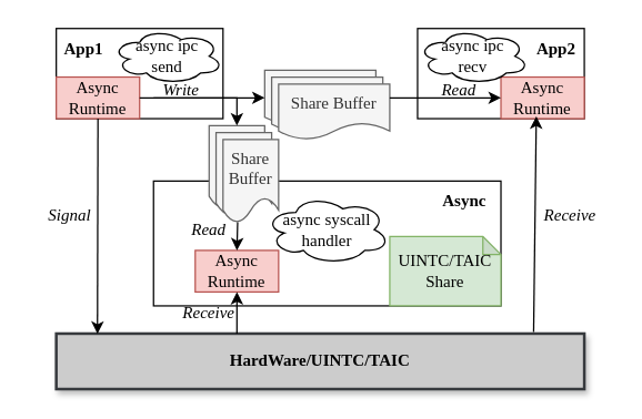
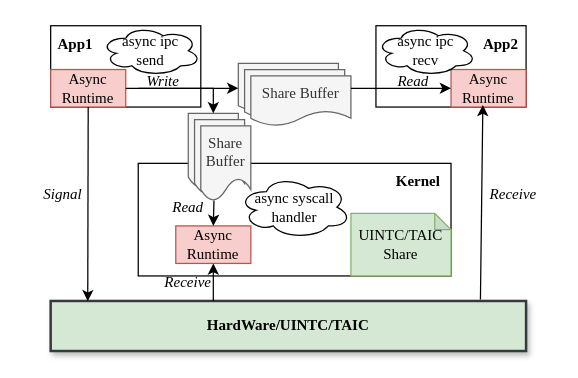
- <mxCell id="32" value="&lt;font face=&quot;Times New Roman&quot;&gt;&lt;b&gt;Async&lt;/b&gt;&lt;/font&gt;" style="text;html=1;align=center;verticalAlign=middle;whiteSpace=wrap;rounded=0;" vertex="1" parent="1"><mxGeometry x="304" y="130" width="60" height="30" as="geometry" /></mxCell>
+ <mxCell id="32" value="&lt;font face=&quot;Times New Roman&quot;&gt;&lt;b&gt;Kernel&lt;/b&gt;&lt;/font&gt;" style="text;html=1;align=center;verticalAlign=middle;whiteSpace=wrap;rounded=0;" vertex="1" parent="1"><mxGeometry x="304" y="130" width="60" height="30" as="geometry" /></mxCell>
- <mxCell id="21" value="&lt;b&gt;&lt;font face=&quot;Times New Roman&quot;&gt;HardWare/UINTC/TAIC&lt;/font&gt;&lt;/b&gt;" style="rounded=0;whiteSpace=wrap;html=1;fillColor=#CCCCCC;strokeColor=#36393d;strokeWidth=2;container=0;shadow=1;" vertex="1" parent="1"><mxGeometry x="40" y="240" width="380" height="40" as="geometry" /></mxCell>
+ <mxCell id="21" value="&lt;b&gt;&lt;font face=&quot;Times New Roman&quot;&gt;HardWare/UINTC/TAIC&lt;/font&gt;&lt;/b&gt;" style="rounded=0;whiteSpace=wrap;html=1;fillColor=#d5e8d4;strokeColor=#36393d;strokeWidth=2;container=0;shadow=1;" vertex="1" parent="1"><mxGeometry x="40" y="240" width="380" height="40" as="geometry" /></mxCell>
